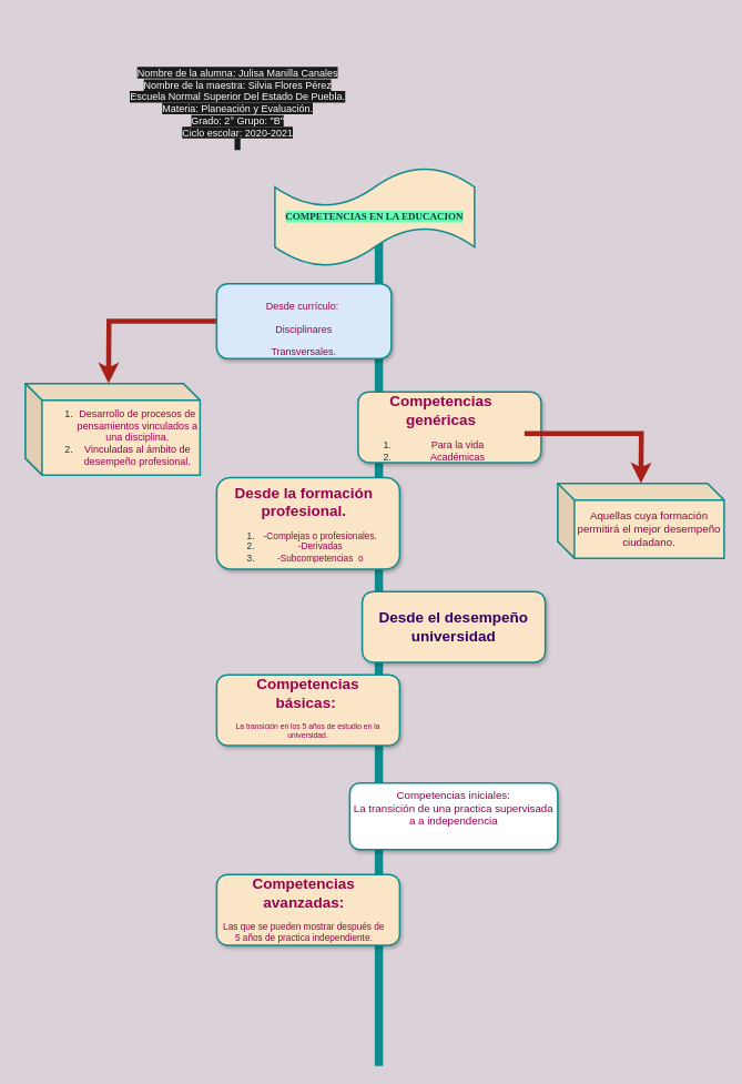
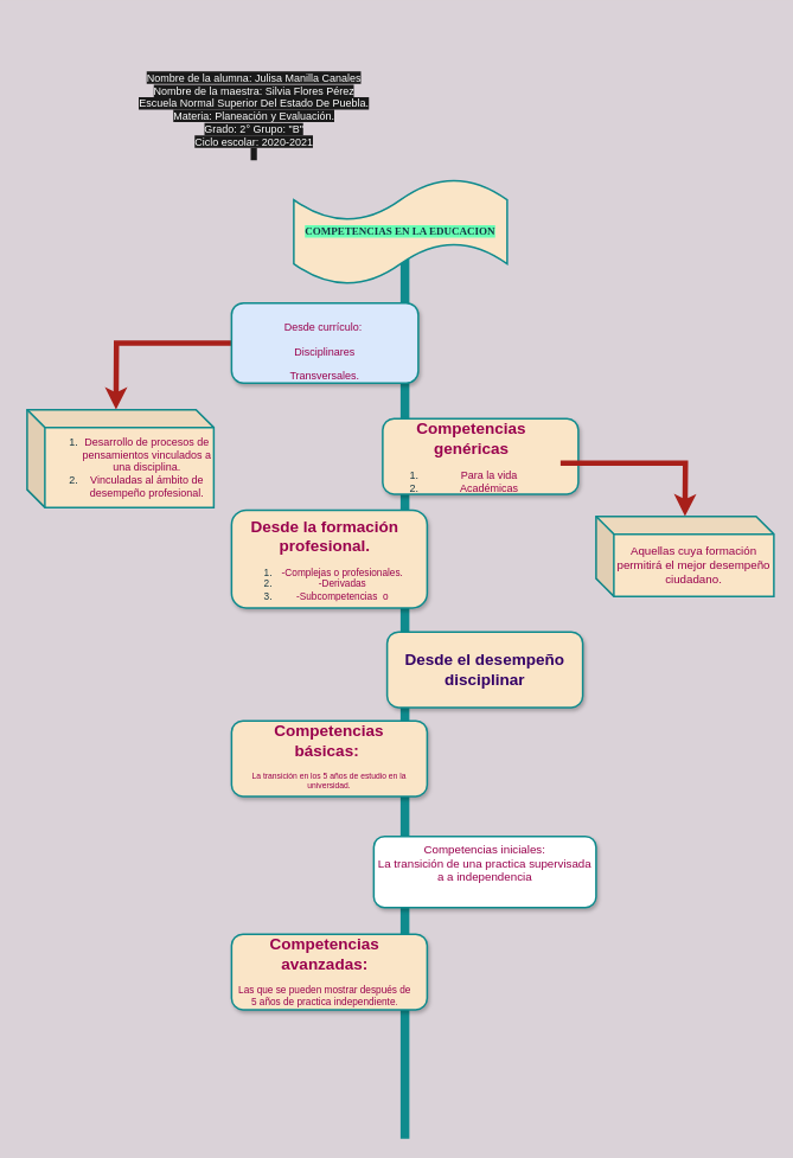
- <mxCell id="14" value="&lt;h1&gt;&lt;font color=&quot;#330066&quot;&gt;Desde el desempeño universidad&lt;/font&gt;&lt;/h1&gt;" style="text;html=1;spacing=5;spacingTop=-20;whiteSpace=wrap;overflow=hidden;strokeColor=none;strokeWidth=4;fillColor=none;fontSize=9;fontColor=#143642;align=center;" parent="1" vertex="1"><mxGeometry x="450" y="730" width="190" height="77" as="geometry" /></mxCell>
+ <mxCell id="14" value="&lt;h1&gt;&lt;font color=&quot;#330066&quot;&gt;Desde el desempeño disciplinar&lt;/font&gt;&lt;/h1&gt;" style="text;html=1;spacing=5;spacingTop=-20;whiteSpace=wrap;overflow=hidden;strokeColor=none;strokeWidth=4;fillColor=none;fontSize=9;fontColor=#143642;align=center;" parent="1" vertex="1"><mxGeometry x="450" y="730" width="190" height="77" as="geometry" /></mxCell>
